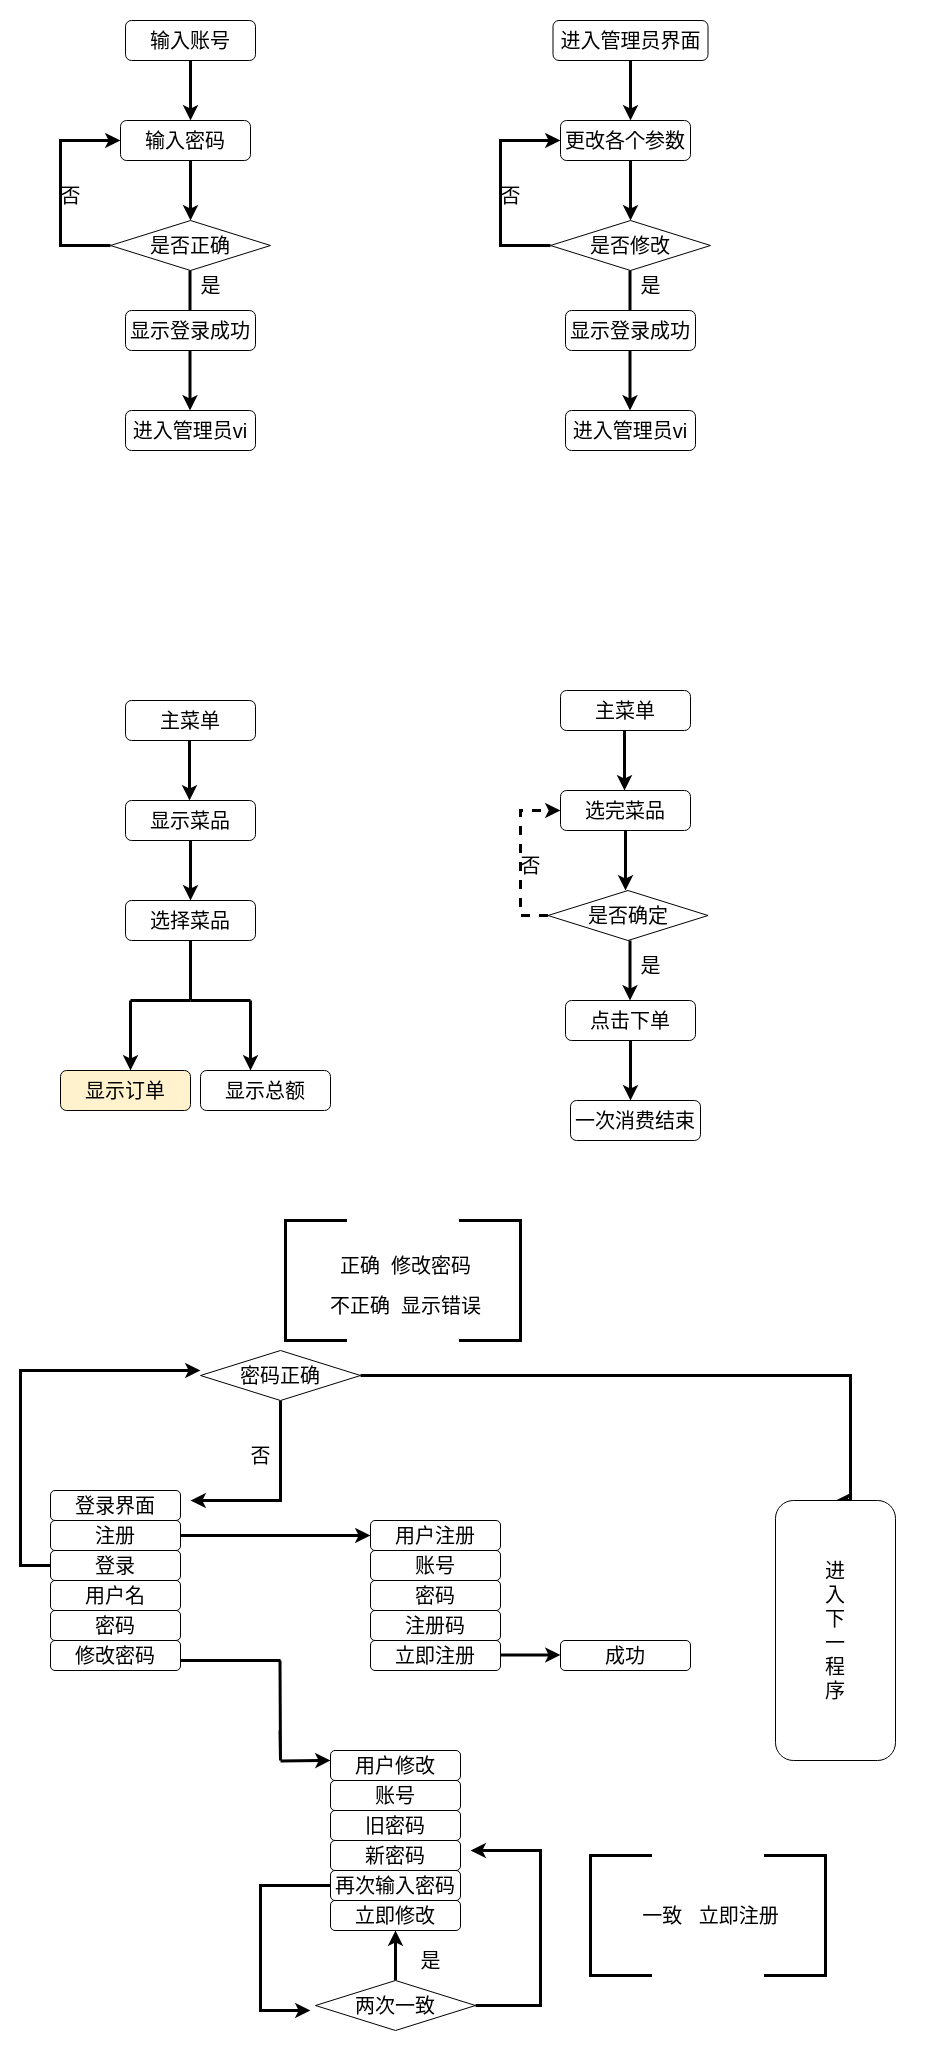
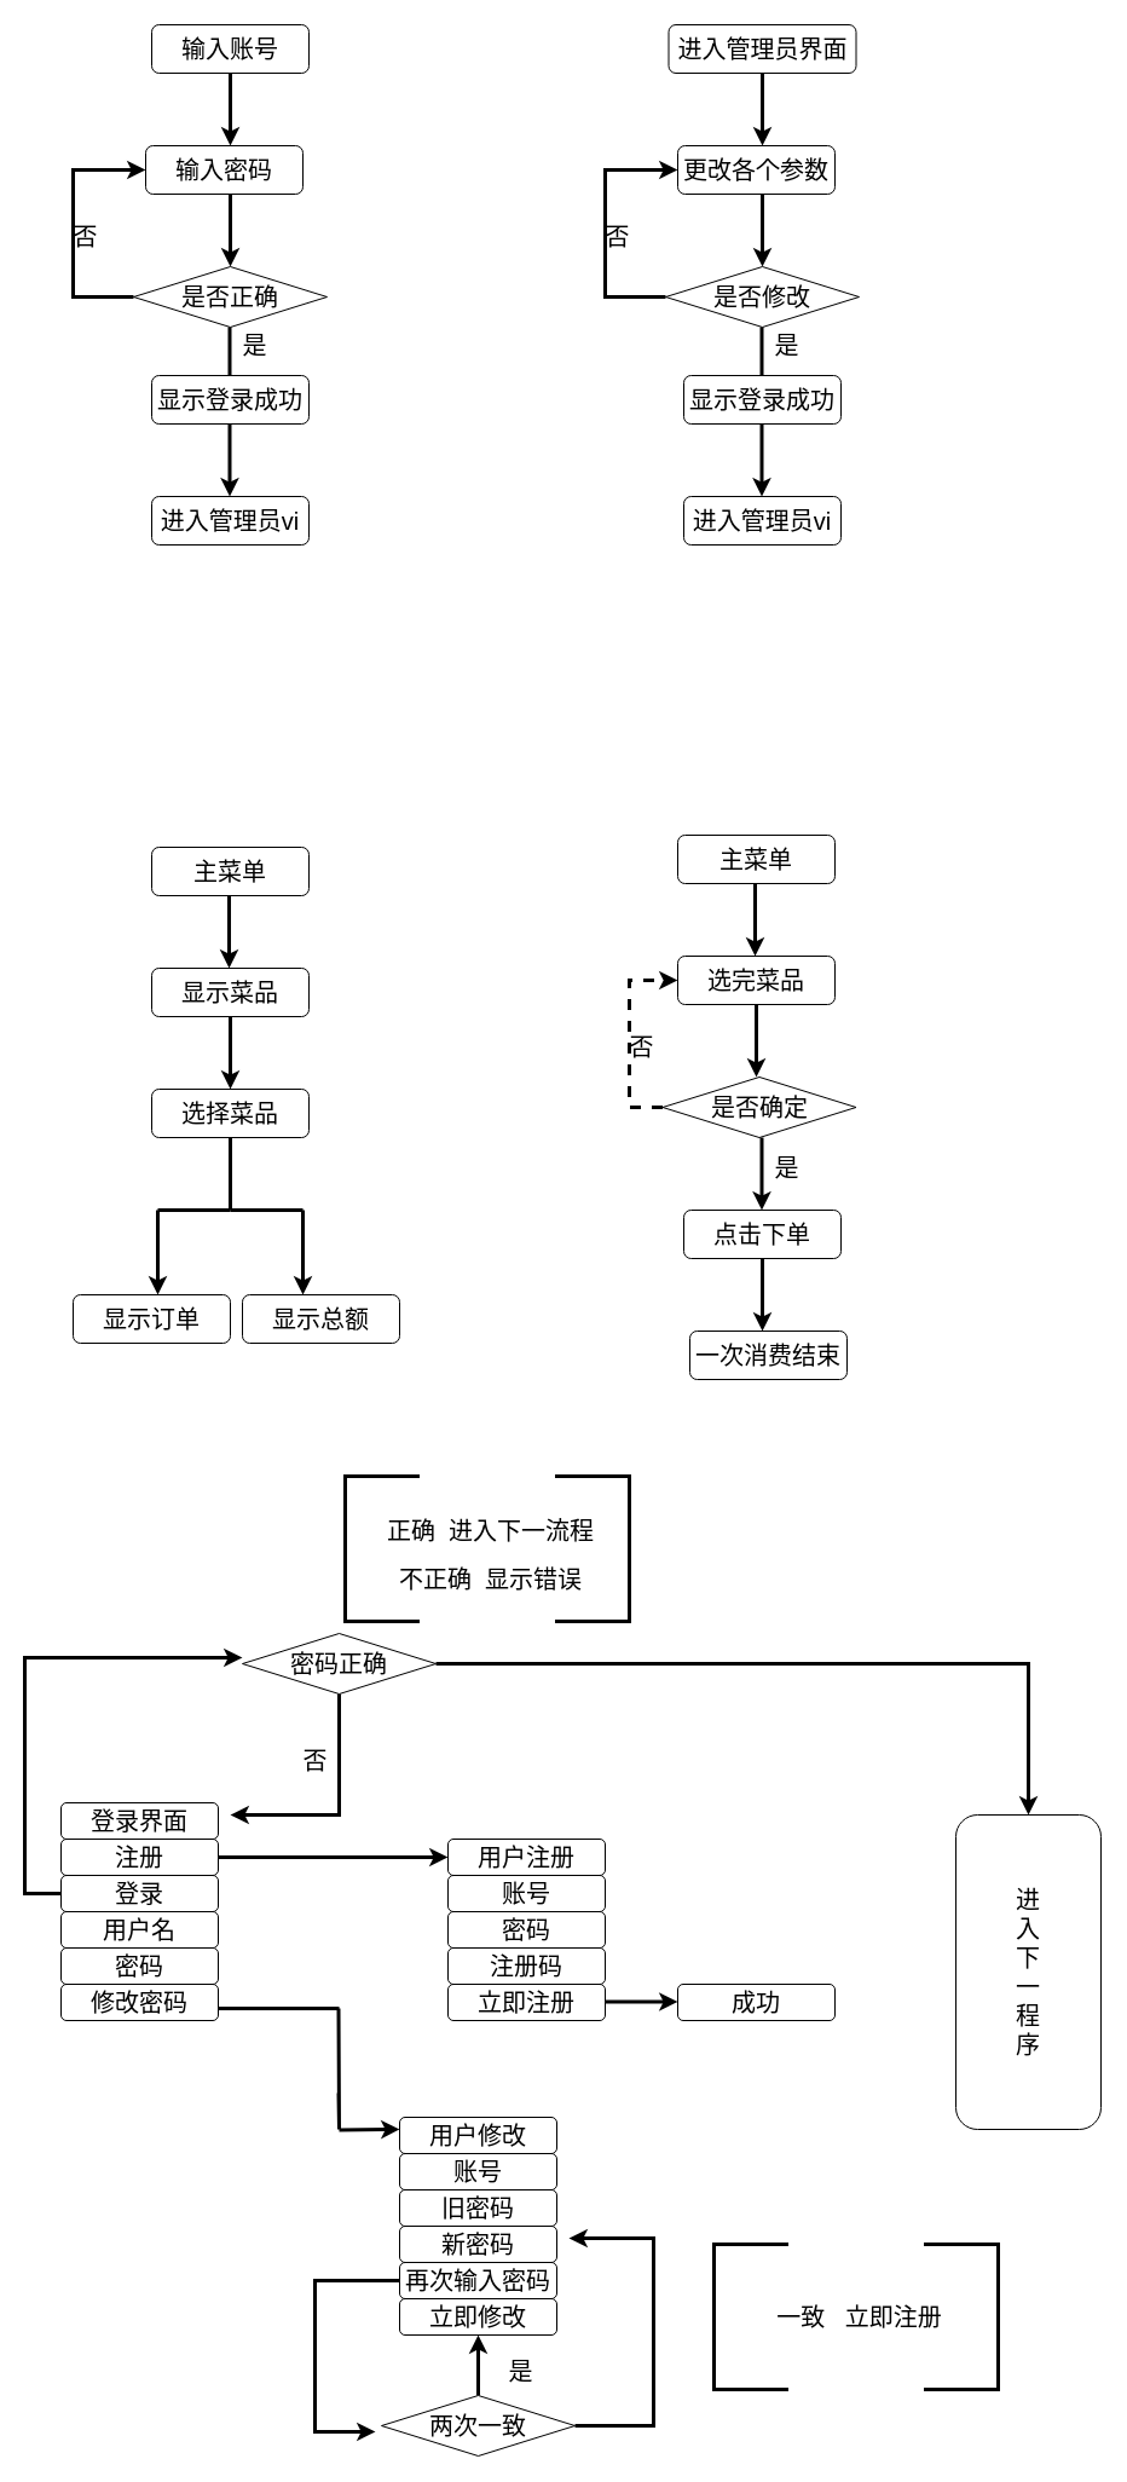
- <mxCell id="36" value="&lt;font style=&quot;font-size: 20px&quot;&gt;显示订单&lt;/font&gt;" style="rounded=1;whiteSpace=wrap;html=1;fillColor=#fff2cc;" vertex="1" parent="1"><mxGeometry x="60" y="1070" width="130" height="40" as="geometry" /></mxCell>
+ <mxCell id="36" value="&lt;font style=&quot;font-size: 20px&quot;&gt;显示订单&lt;/font&gt;" style="rounded=1;whiteSpace=wrap;html=1;" vertex="1" parent="1"><mxGeometry x="60" y="1070" width="130" height="40" as="geometry" /></mxCell>
- <mxCell id="86" value="正确&amp;nbsp; 修改密码" style="text;html=1;align=center;verticalAlign=middle;resizable=0;points=[];autosize=1;strokeColor=none;fillColor=none;fontSize=20;" vertex="1" parent="1"><mxGeometry x="310" y="1250" width="190" height="30" as="geometry" /></mxCell>
+ <mxCell id="86" value="正确&amp;nbsp; 进入下一流程" style="text;html=1;align=center;verticalAlign=middle;resizable=0;points=[];autosize=1;strokeColor=none;fillColor=none;fontSize=20;" vertex="1" parent="1"><mxGeometry x="310" y="1250" width="190" height="30" as="geometry" /></mxCell>
- <mxCell id="73" value="进&lt;br&gt;入&lt;br&gt;下&lt;br&gt;一&lt;br&gt;程&lt;br&gt;序" style="rounded=1;whiteSpace=wrap;html=1;fontSize=20;" vertex="1" parent="1"><mxGeometry x="775" y="1500" width="120" height="260" as="geometry" /></mxCell>
+ <mxCell id="73" value="进&lt;br&gt;入&lt;br&gt;下&lt;br&gt;一&lt;br&gt;程&lt;br&gt;序" style="rounded=1;whiteSpace=wrap;html=1;fontSize=20;" vertex="1" parent="1"><mxGeometry x="790" y="1500" width="120" height="260" as="geometry" /></mxCell>
